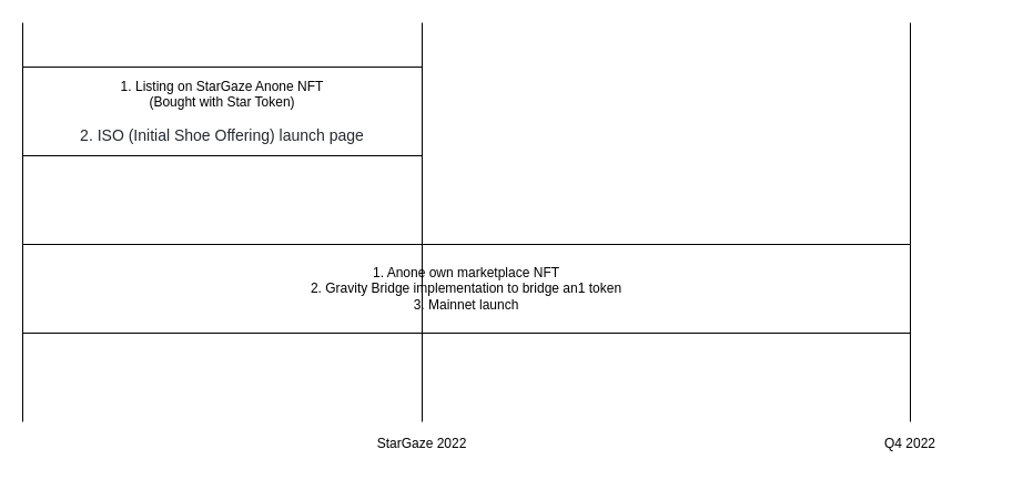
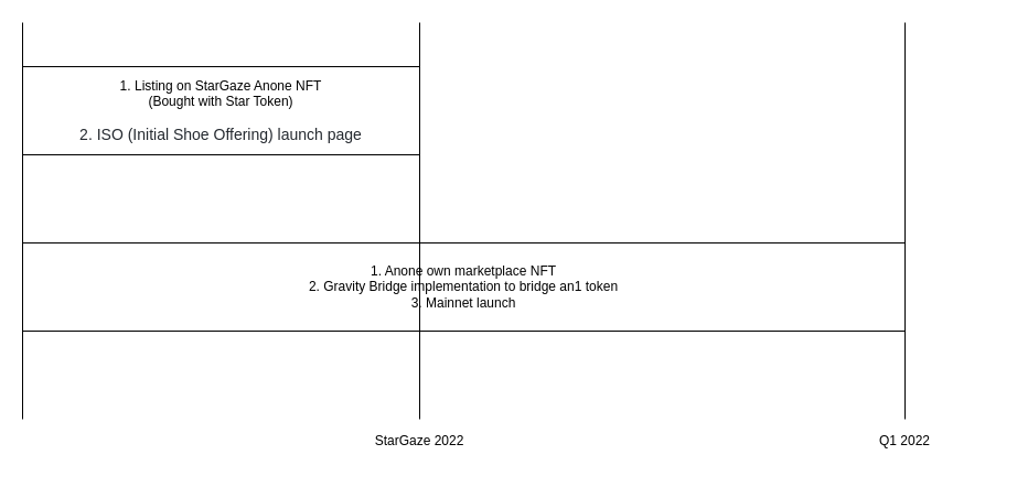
- <mxCell id="8" value="Q4 2022" style="text;html=1;strokeColor=none;fillColor=none;align=center;verticalAlign=middle;whiteSpace=wrap;rounded=0;" vertex="1" parent="1"><mxGeometry x="740" y="380" width="160" height="40" as="geometry" /></mxCell>
+ <mxCell id="8" value="Q1 2022" style="text;html=1;strokeColor=none;fillColor=none;align=center;verticalAlign=middle;whiteSpace=wrap;rounded=0;" vertex="1" parent="1"><mxGeometry x="740" y="380" width="160" height="40" as="geometry" /></mxCell>
